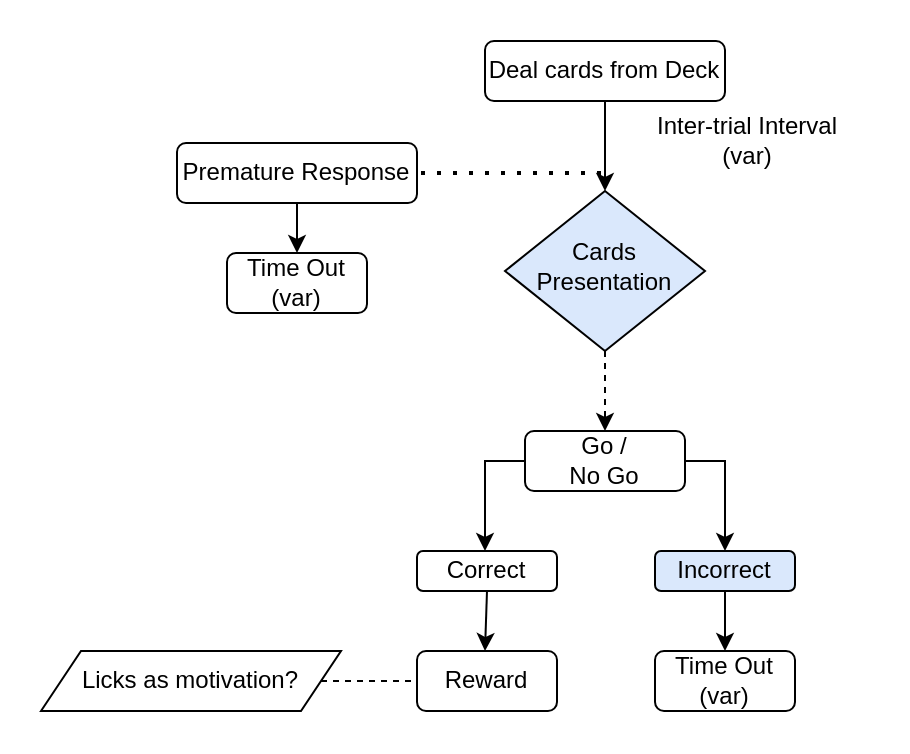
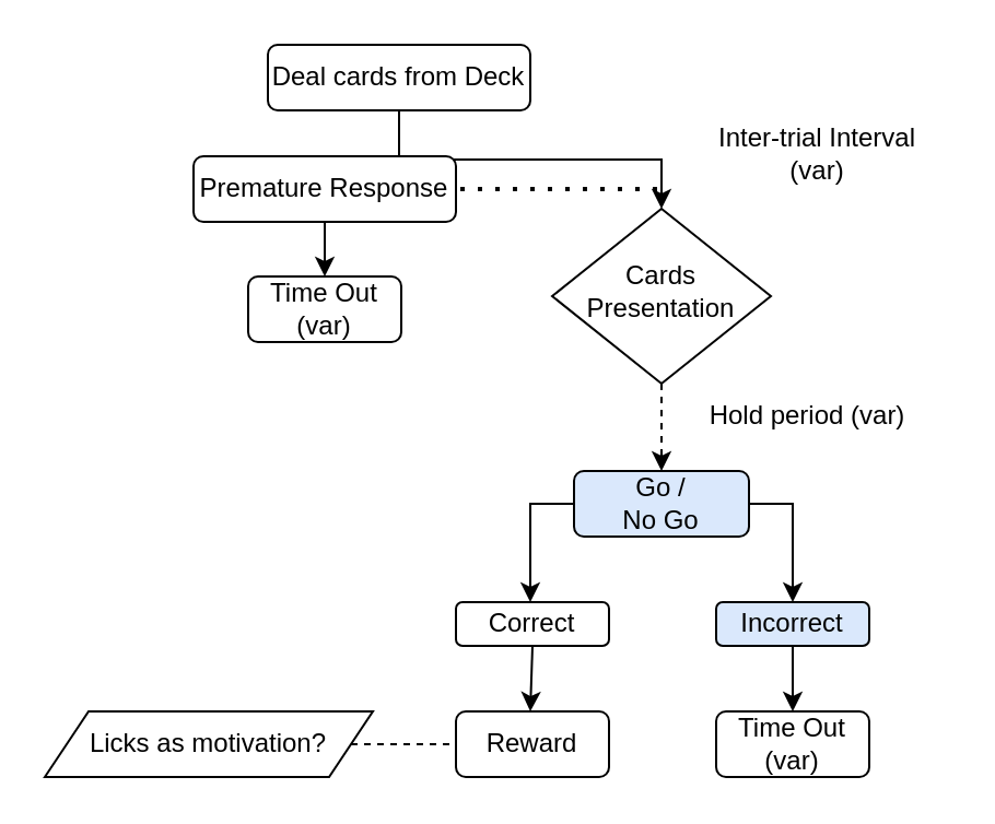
- <mxCell id="22" value="Deal cards from Deck" style="rounded=1;whiteSpace=wrap;html=1;" vertex="1" parent="1"><mxGeometry x="242" y="20" width="120" height="30" as="geometry" /></mxCell>
+ <mxCell id="22" value="Deal cards from Deck" style="rounded=1;whiteSpace=wrap;html=1;" vertex="1" parent="1"><mxGeometry x="122" y="20" width="120" height="30" as="geometry" /></mxCell>
- <mxCell id="3" value="Cards&lt;br&gt;Presentation" style="rhombus;whiteSpace=wrap;html=1;shadow=0;fontFamily=Helvetica;fontSize=12;align=center;strokeWidth=1;spacing=6;spacingTop=-4;fillColor=#dae8fc;" parent="1" vertex="1"><mxGeometry x="252" y="95" width="100" height="80" as="geometry" /></mxCell>
+ <mxCell id="3" value="Cards&lt;br&gt;Presentation" style="rhombus;whiteSpace=wrap;html=1;shadow=0;fontFamily=Helvetica;fontSize=12;align=center;strokeWidth=1;spacing=6;spacingTop=-4;" parent="1" vertex="1"><mxGeometry x="252" y="95" width="100" height="80" as="geometry" /></mxCell>
+ <mxCell id="5" value="Hold period (var)" style="text;html=1;strokeColor=none;fillColor=none;align=center;verticalAlign=middle;whiteSpace=wrap;rounded=0;" parent="1" vertex="1"><mxGeometry x="314" y="175" width="110" height="30" as="geometry" /></mxCell>
- <mxCell id="6" value="Go / &lt;br&gt;No Go" style="rounded=1;whiteSpace=wrap;html=1;" parent="1" vertex="1"><mxGeometry x="262" y="215" width="80" height="30" as="geometry" /></mxCell>
+ <mxCell id="6" value="Go / &lt;br&gt;No Go" style="rounded=1;whiteSpace=wrap;html=1;fillColor=#dae8fc;" parent="1" vertex="1"><mxGeometry x="262" y="215" width="80" height="30" as="geometry" /></mxCell>
